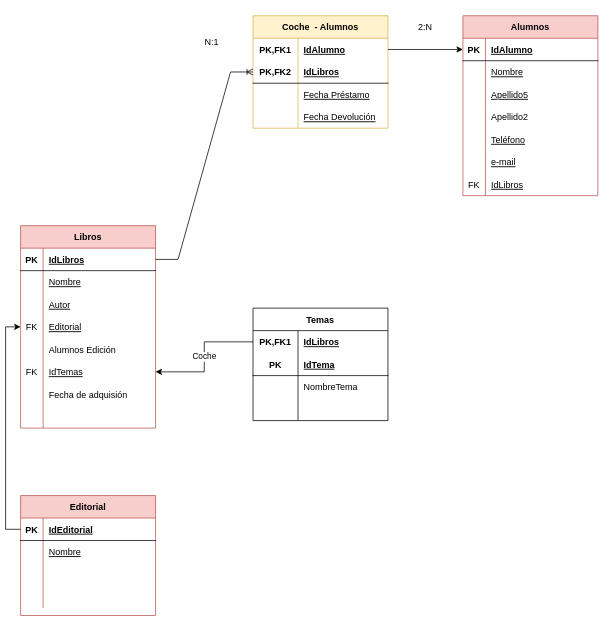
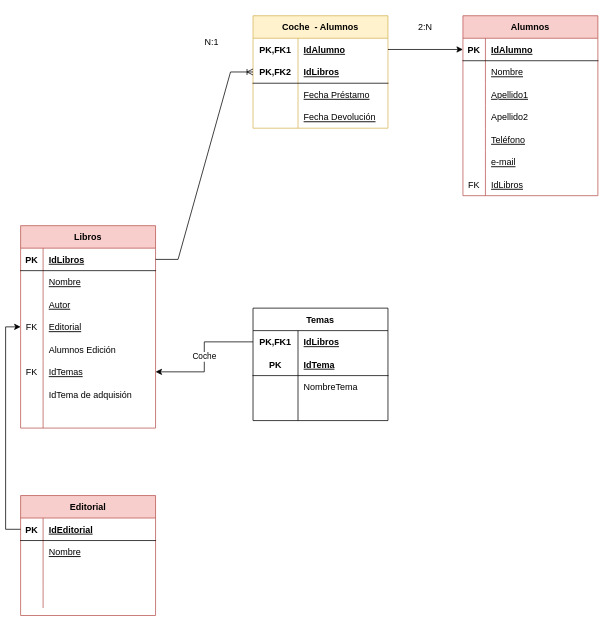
- <mxCell id="11" value="Apellido5" style="shape=partialRectangle;connectable=0;fillColor=none;top=0;left=0;bottom=0;right=0;align=left;spacingLeft=6;overflow=hidden;fontStyle=4" parent="9" vertex="1"><mxGeometry x="30" width="150" height="30" as="geometry"><mxRectangle width="150" height="30" as="alternateBounds" /></mxGeometry></mxCell>
+ <mxCell id="11" value="Apellido1" style="shape=partialRectangle;connectable=0;fillColor=none;top=0;left=0;bottom=0;right=0;align=left;spacingLeft=6;overflow=hidden;fontStyle=4" parent="9" vertex="1"><mxGeometry x="30" width="150" height="30" as="geometry"><mxRectangle width="150" height="30" as="alternateBounds" /></mxGeometry></mxCell>
- <mxCell id="45" value="Fecha de adquisión" style="shape=partialRectangle;connectable=0;fillColor=none;top=0;left=0;bottom=0;right=0;align=left;spacingLeft=6;overflow=hidden;fontFamily=Helvetica;fontSize=12;fontColor=default;strokeColor=default;" parent="43" vertex="1"><mxGeometry x="30" width="150" height="30" as="geometry"><mxRectangle width="150" height="30" as="alternateBounds" /></mxGeometry></mxCell>
+ <mxCell id="45" value="IdTema de adquisión" style="shape=partialRectangle;connectable=0;fillColor=none;top=0;left=0;bottom=0;right=0;align=left;spacingLeft=6;overflow=hidden;fontFamily=Helvetica;fontSize=12;fontColor=default;strokeColor=default;" parent="43" vertex="1"><mxGeometry x="30" width="150" height="30" as="geometry"><mxRectangle width="150" height="30" as="alternateBounds" /></mxGeometry></mxCell>
